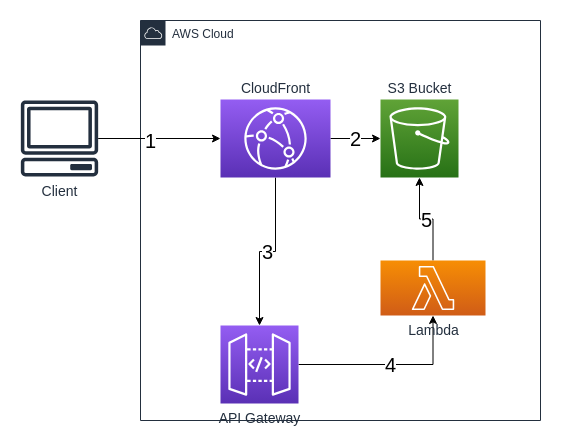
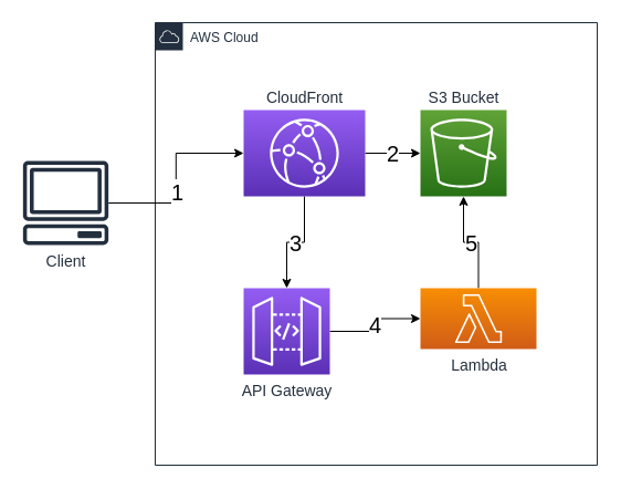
- <mxCell id="5" value="Client" style="outlineConnect=0;fontColor=#232F3E;gradientColor=none;fillColor=#232F3E;strokeColor=none;dashed=0;verticalLabelPosition=bottom;verticalAlign=top;align=center;html=1;fontSize=14;fontStyle=0;aspect=fixed;pointerEvents=1;shape=mxgraph.aws4.client;" vertex="1" parent="1"><mxGeometry x="20" y="100" width="78" height="76" as="geometry" /></mxCell>
+ <mxCell id="5" value="Client" style="outlineConnect=0;fontColor=#232F3E;gradientColor=none;fillColor=#232F3E;strokeColor=none;dashed=0;verticalLabelPosition=bottom;verticalAlign=top;align=center;html=1;fontSize=14;fontStyle=0;aspect=fixed;pointerEvents=1;shape=mxgraph.aws4.client;" vertex="1" parent="1"><mxGeometry x="20" y="145" width="78" height="76" as="geometry" /></mxCell>
- <mxCell id="11" value="&lt;font style=&quot;font-size: 14px&quot;&gt;API Gateway&lt;/font&gt;" style="outlineConnect=0;fontColor=#232F3E;gradientColor=#945DF2;gradientDirection=north;fillColor=#5A30B5;strokeColor=#ffffff;dashed=0;verticalLabelPosition=bottom;verticalAlign=top;align=center;html=1;fontSize=12;fontStyle=0;aspect=fixed;shape=mxgraph.aws4.resourceIcon;resIcon=mxgraph.aws4.api_gateway;" vertex="1" parent="1"><mxGeometry x="220" y="325" width="78" height="78" as="geometry" /></mxCell>
+ <mxCell id="11" value="&lt;font style=&quot;font-size: 14px&quot;&gt;API Gateway&lt;/font&gt;" style="outlineConnect=0;fontColor=#232F3E;gradientColor=#945DF2;gradientDirection=north;fillColor=#5A30B5;strokeColor=#ffffff;dashed=0;verticalLabelPosition=bottom;verticalAlign=top;align=center;html=1;fontSize=12;fontStyle=0;aspect=fixed;shape=mxgraph.aws4.resourceIcon;resIcon=mxgraph.aws4.api_gateway;" vertex="1" parent="1"><mxGeometry x="220" y="260" width="78" height="78" as="geometry" /></mxCell>
